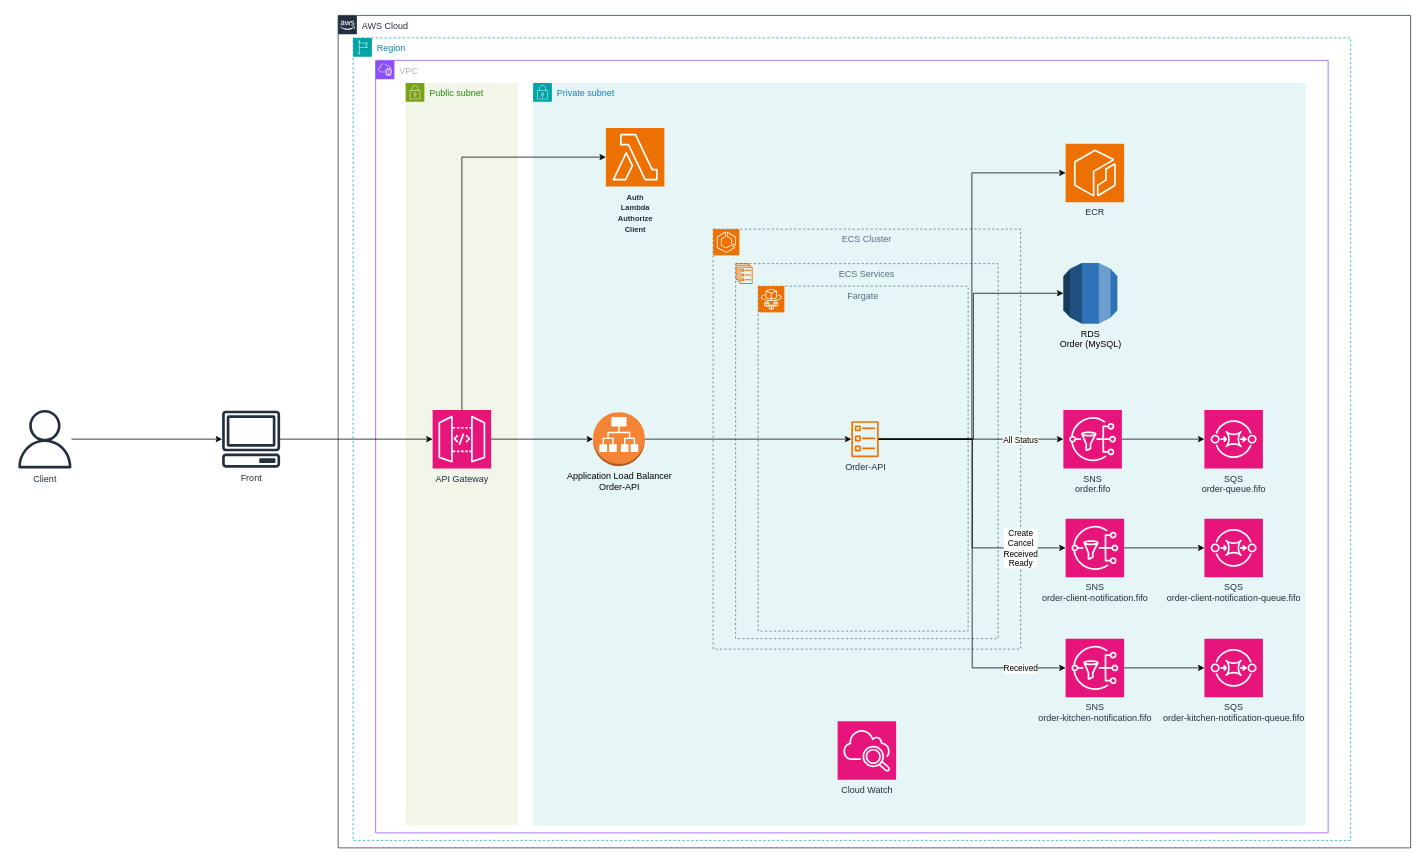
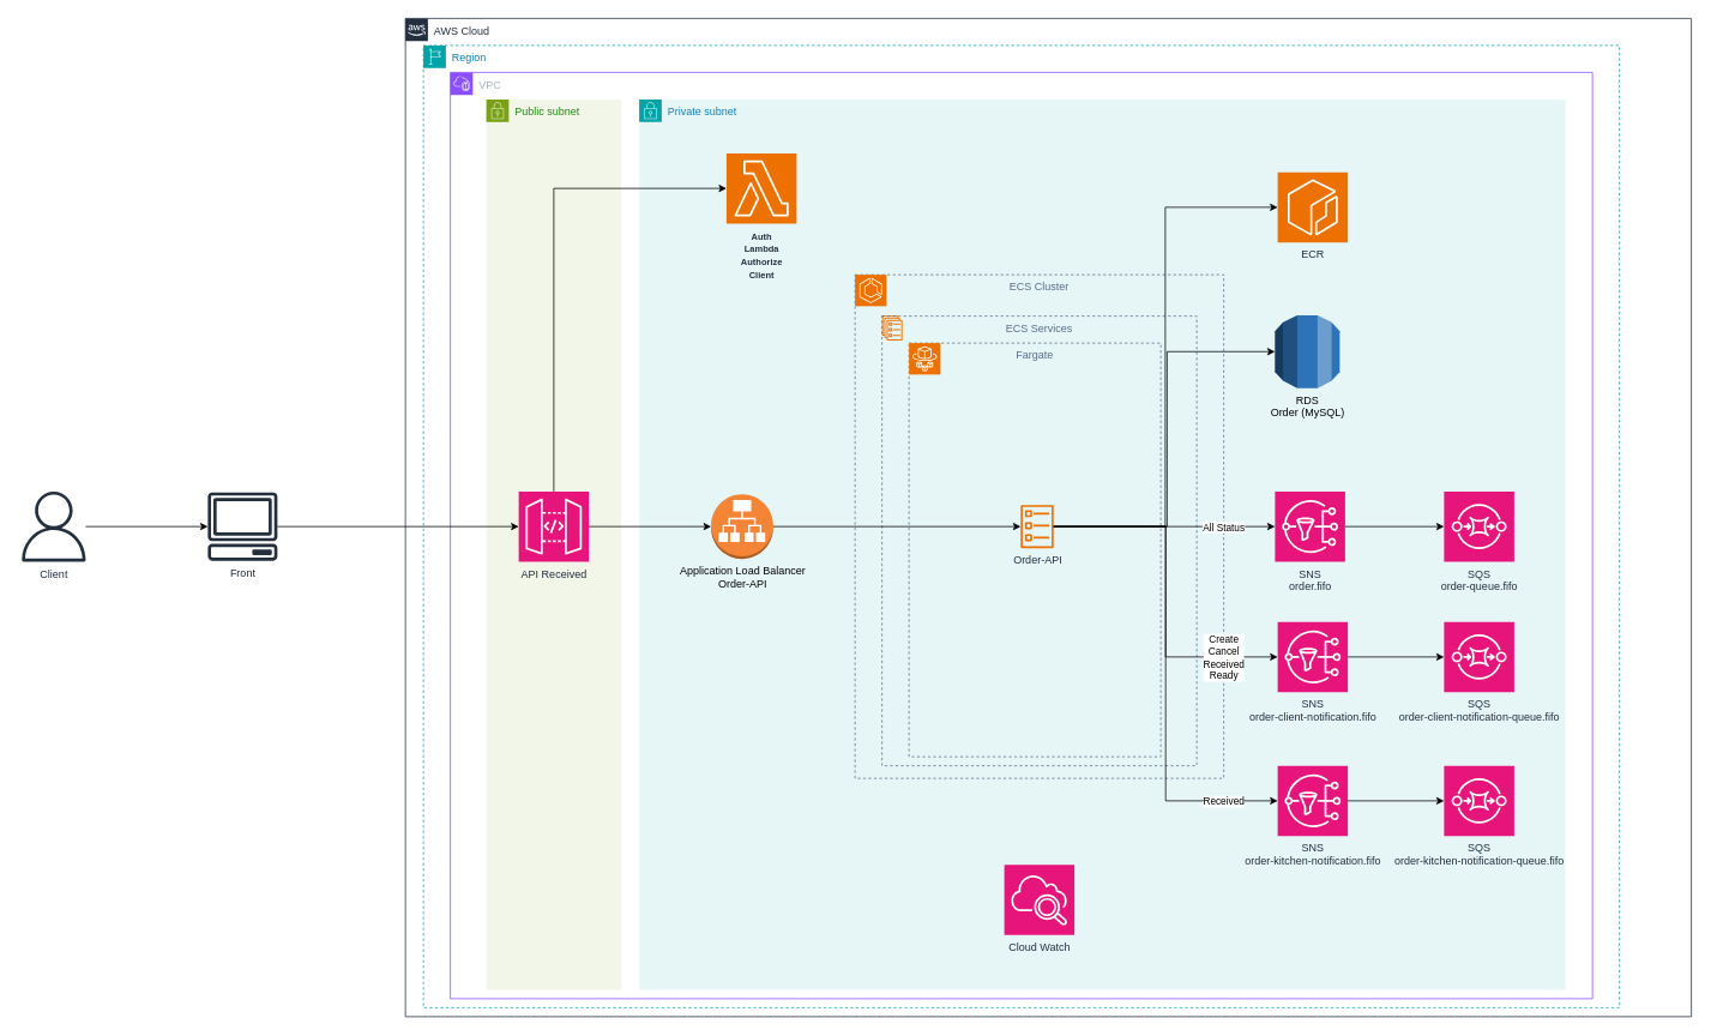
- <mxCell id="4" value="Front" style="sketch=0;outlineConnect=0;fontColor=#232F3E;gradientColor=none;fillColor=#232F3D;strokeColor=none;dashed=0;verticalLabelPosition=bottom;verticalAlign=top;align=center;html=1;fontSize=12;fontStyle=0;aspect=fixed;pointerEvents=1;shape=mxgraph.aws4.client;" parent="1" vertex="1"><mxGeometry x="295" y="547" width="78" height="76" as="geometry" /></mxCell>
+ <mxCell id="4" value="Front" style="sketch=0;outlineConnect=0;fontColor=#232F3E;gradientColor=none;fillColor=#232F3D;strokeColor=none;dashed=0;verticalLabelPosition=bottom;verticalAlign=top;align=center;html=1;fontSize=12;fontStyle=0;aspect=fixed;pointerEvents=1;shape=mxgraph.aws4.client;" parent="1" vertex="1"><mxGeometry x="230" y="547" width="78" height="76" as="geometry" /></mxCell>
- <mxCell id="27" value="API Gateway" style="sketch=0;points=[[0,0,0],[0.25,0,0],[0.5,0,0],[0.75,0,0],[1,0,0],[0,1,0],[0.25,1,0],[0.5,1,0],[0.75,1,0],[1,1,0],[0,0.25,0],[0,0.5,0],[0,0.75,0],[1,0.25,0],[1,0.5,0],[1,0.75,0]];outlineConnect=0;fontColor=#232F3E;fillColor=#E7157B;strokeColor=#ffffff;dashed=0;verticalLabelPosition=bottom;verticalAlign=top;align=center;html=1;fontSize=12;fontStyle=0;aspect=fixed;shape=mxgraph.aws4.resourceIcon;resIcon=mxgraph.aws4.api_gateway;" parent="26" vertex="1"><mxGeometry x="36" y="436" width="78" height="78" as="geometry" /></mxCell>
+ <mxCell id="27" value="API Received" style="sketch=0;points=[[0,0,0],[0.25,0,0],[0.5,0,0],[0.75,0,0],[1,0,0],[0,1,0],[0.25,1,0],[0.5,1,0],[0.75,1,0],[1,1,0],[0,0.25,0],[0,0.5,0],[0,0.75,0],[1,0.25,0],[1,0.5,0],[1,0.75,0]];outlineConnect=0;fontColor=#232F3E;fillColor=#E7157B;strokeColor=#ffffff;dashed=0;verticalLabelPosition=bottom;verticalAlign=top;align=center;html=1;fontSize=12;fontStyle=0;aspect=fixed;shape=mxgraph.aws4.resourceIcon;resIcon=mxgraph.aws4.api_gateway;" parent="26" vertex="1"><mxGeometry x="36" y="436" width="78" height="78" as="geometry" /></mxCell>
